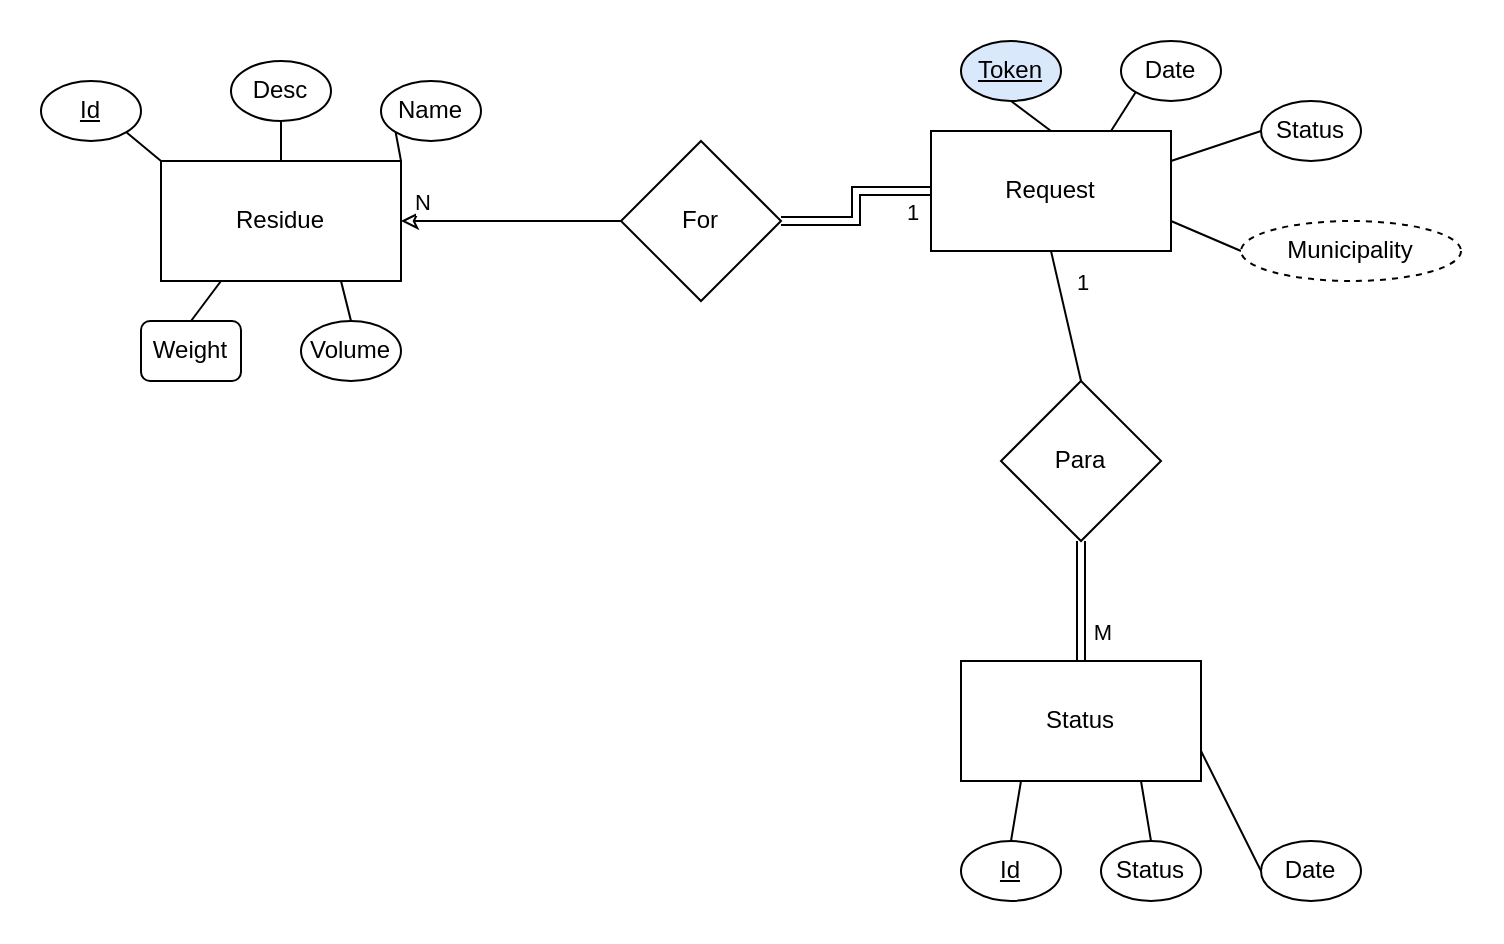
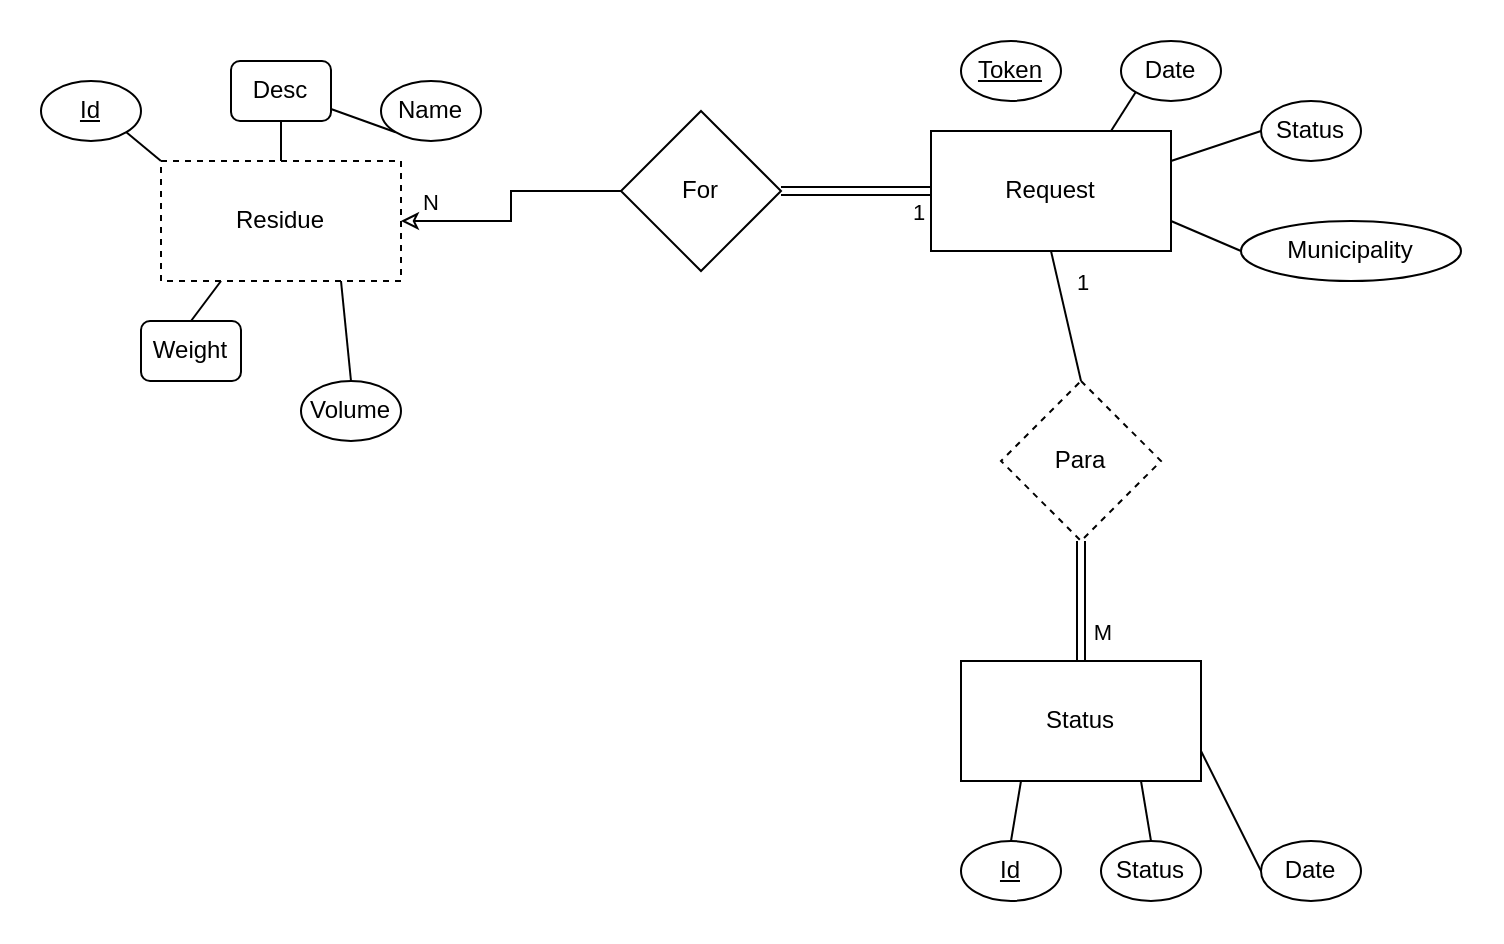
- <mxCell id="22" value="&lt;u&gt;Token&lt;/u&gt;" style="ellipse;whiteSpace=wrap;html=1;fillColor=#dae8fc;" parent="1" vertex="1"><mxGeometry x="480" y="20" width="50" height="30" as="geometry" /></mxCell>
+ <mxCell id="22" value="&lt;u&gt;Token&lt;/u&gt;" style="ellipse;whiteSpace=wrap;html=1;" parent="1" vertex="1"><mxGeometry x="480" y="20" width="50" height="30" as="geometry" /></mxCell>
- <mxCell id="12" value="Desc" style="ellipse;whiteSpace=wrap;html=1;" parent="1" vertex="1"><mxGeometry x="115" y="30" width="50" height="30" as="geometry" /></mxCell>
+ <mxCell id="12" value="Desc" style="whiteSpace=wrap;html=1;rounded=1;" parent="1" vertex="1"><mxGeometry x="115" y="30" width="50" height="30" as="geometry" /></mxCell>
- <mxCell id="21" style="rounded=0;orthogonalLoop=1;jettySize=auto;html=1;exitX=0.5;exitY=1;exitDx=0;exitDy=0;entryX=0.5;entryY=0;entryDx=0;entryDy=0;endArrow=none;endFill=0;" parent="1" source="22" target="3" edge="1"><mxGeometry relative="1" as="geometry" /></mxCell>
- <mxCell id="30" style="rounded=0;orthogonalLoop=1;jettySize=auto;html=1;exitX=0;exitY=1;exitDx=0;exitDy=0;entryX=1;entryY=0;entryDx=0;entryDy=0;endArrow=none;endFill=0;" parent="1" source="31" target="2" edge="1"><mxGeometry relative="1" as="geometry" /></mxCell>
+ <mxCell id="30" style="rounded=0;orthogonalLoop=1;jettySize=auto;html=1;exitX=0;exitY=1;exitDx=0;exitDy=0;endArrow=none;endFill=0;" parent="1" source="31" target="12" edge="1"><mxGeometry relative="1" as="geometry" /></mxCell>
- <mxCell id="2" value="Residue" style="rounded=0;whiteSpace=wrap;html=1;" parent="1" vertex="1"><mxGeometry x="80" y="80" width="120" height="60" as="geometry" /></mxCell>
+ <mxCell id="2" value="Residue" style="rounded=0;whiteSpace=wrap;html=1;dashed=1;" parent="1" vertex="1"><mxGeometry x="80" y="80" width="120" height="60" as="geometry" /></mxCell>
- <mxCell id="8" value="For" style="rhombus;whiteSpace=wrap;html=1;" parent="1" vertex="1"><mxGeometry x="310" y="70" width="80" height="80" as="geometry" /></mxCell>
+ <mxCell id="8" value="For" style="rhombus;whiteSpace=wrap;html=1;" parent="1" vertex="1"><mxGeometry x="310" y="55" width="80" height="80" as="geometry" /></mxCell>
- <mxCell id="25" value="Municipality" style="ellipse;whiteSpace=wrap;html=1;dashed=1;" parent="1" vertex="1"><mxGeometry x="620" y="110" width="110" height="30" as="geometry" /></mxCell>
+ <mxCell id="25" value="Municipality" style="ellipse;whiteSpace=wrap;html=1;" parent="1" vertex="1"><mxGeometry x="620" y="110" width="110" height="30" as="geometry" /></mxCell>
- <mxCell id="35" value="Volume" style="ellipse;whiteSpace=wrap;html=1;" parent="1" vertex="1"><mxGeometry x="150" y="160" width="50" height="30" as="geometry" /></mxCell>
+ <mxCell id="35" value="Volume" style="ellipse;whiteSpace=wrap;html=1;" parent="1" vertex="1"><mxGeometry x="150" y="190" width="50" height="30" as="geometry" /></mxCell>
- <mxCell id="36" value="Para" style="rhombus;whiteSpace=wrap;html=1;" parent="1" vertex="1"><mxGeometry x="500" y="190" width="80" height="80" as="geometry" /></mxCell>
+ <mxCell id="36" value="Para" style="rhombus;whiteSpace=wrap;html=1;dashed=1;" parent="1" vertex="1"><mxGeometry x="500" y="190" width="80" height="80" as="geometry" /></mxCell>
